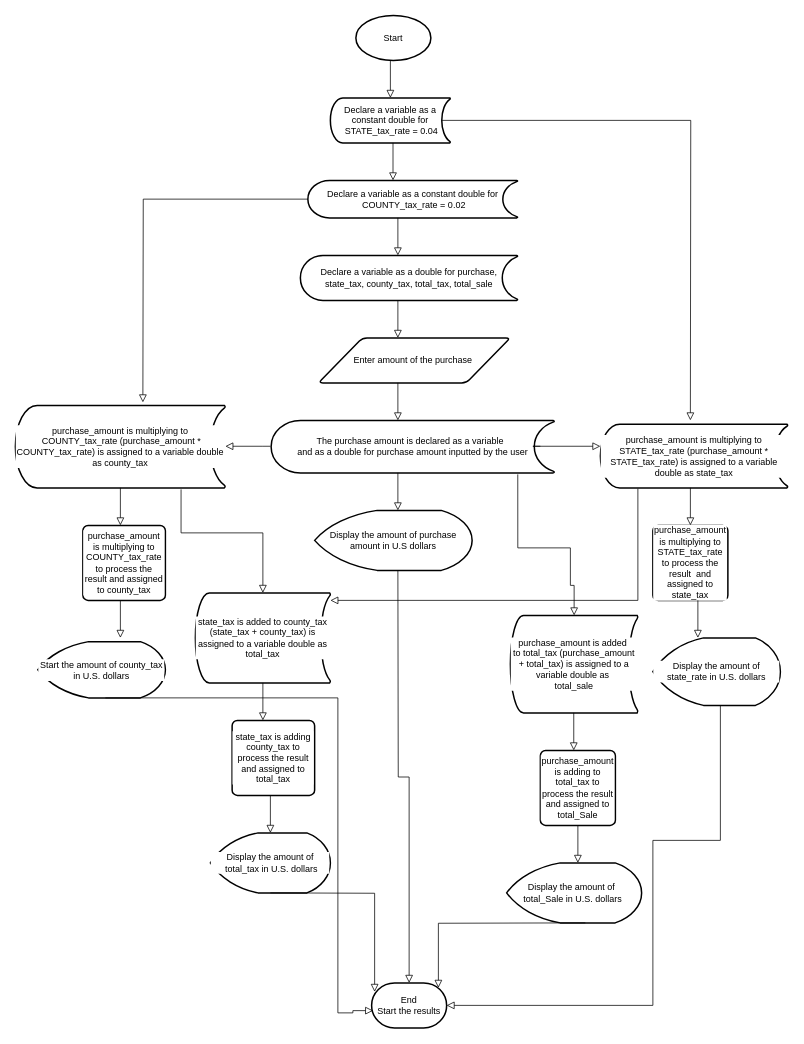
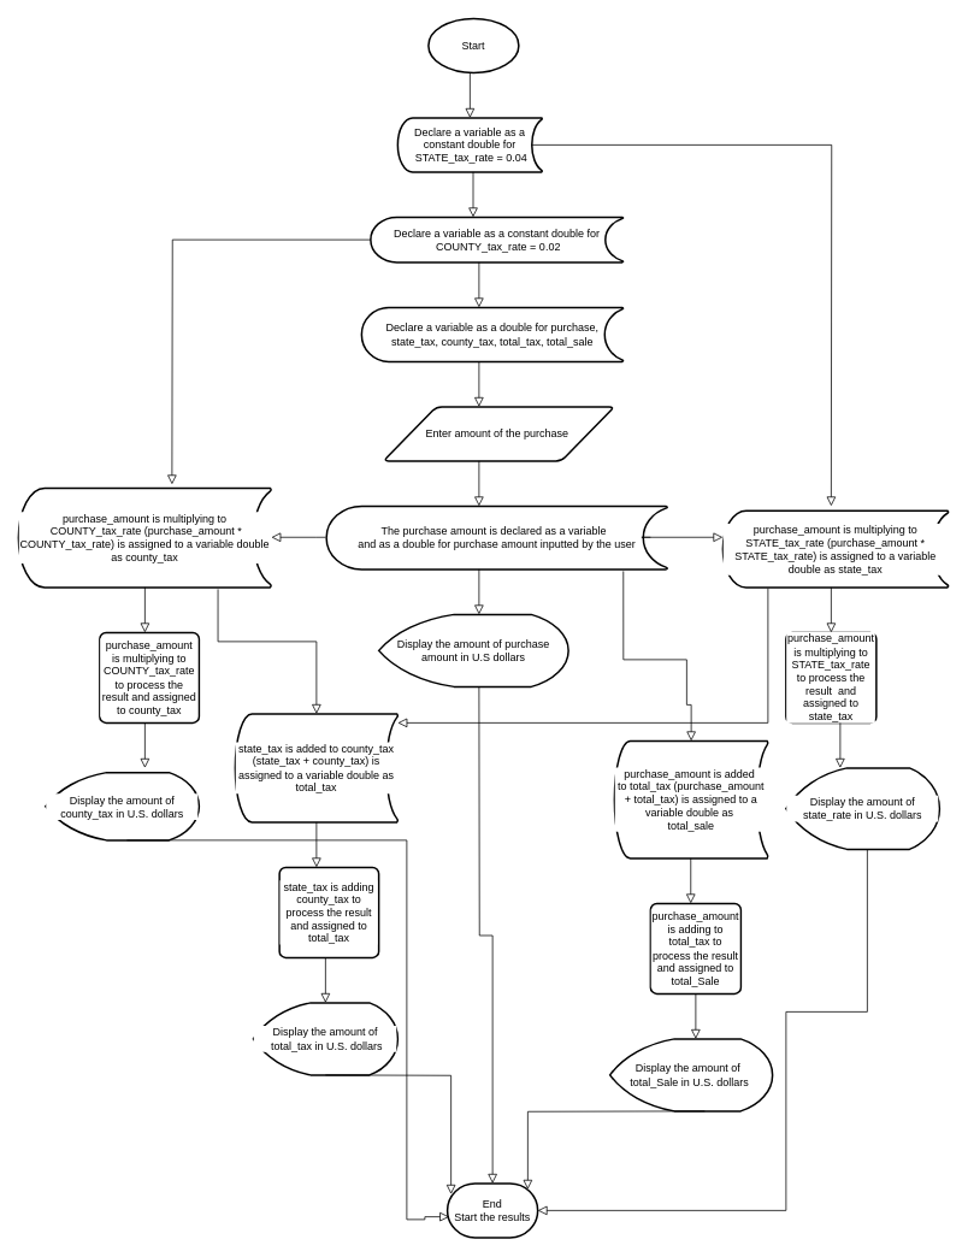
- <mxCell id="34" value="Start the amount of county_tax in U.S. dollars" style="strokeWidth=2;html=1;shape=mxgraph.flowchart.display;whiteSpace=wrap;labelBackgroundColor=#ffffff;" vertex="1" parent="1"><mxGeometry x="50" y="855" width="170" height="75" as="geometry" /></mxCell>
+ <mxCell id="34" value="Display the amount of county_tax in U.S. dollars" style="strokeWidth=2;html=1;shape=mxgraph.flowchart.display;whiteSpace=wrap;labelBackgroundColor=#ffffff;" vertex="1" parent="1"><mxGeometry x="50" y="855" width="170" height="75" as="geometry" /></mxCell>
